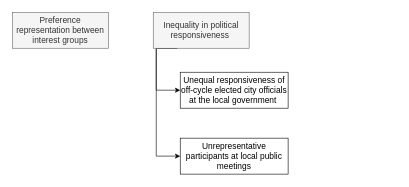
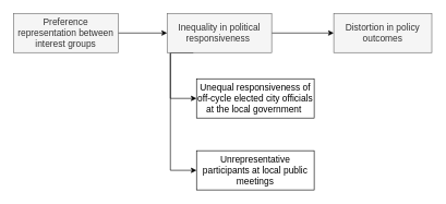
+ <mxCell id="2" style="edgeStyle=orthogonalEdgeStyle;rounded=0;orthogonalLoop=1;jettySize=auto;html=1;exitX=1;exitY=0.5;exitDx=0;exitDy=0;entryX=0;entryY=0.5;entryDx=0;entryDy=0;" parent="1" source="3" target="7" edge="1"><mxGeometry relative="1" as="geometry" /></mxCell>
+ <mxCell id="6" style="edgeStyle=orthogonalEdgeStyle;rounded=0;orthogonalLoop=1;jettySize=auto;html=1;exitX=1;exitY=0.5;exitDx=0;exitDy=0;entryX=0;entryY=0.5;entryDx=0;entryDy=0;" parent="1" source="7" target="8" edge="1"><mxGeometry relative="1" as="geometry" /></mxCell>
+ <mxCell id="8" value="Distortion in policy outcomes" style="text;html=1;align=center;verticalAlign=middle;whiteSpace=wrap;rounded=0;fillColor=#f5f5f5;fontColor=#333333;strokeColor=#666666;fontSize=14;" parent="1" vertex="1"><mxGeometry x="510" y="20" width="150" height="60" as="geometry" /></mxCell>
